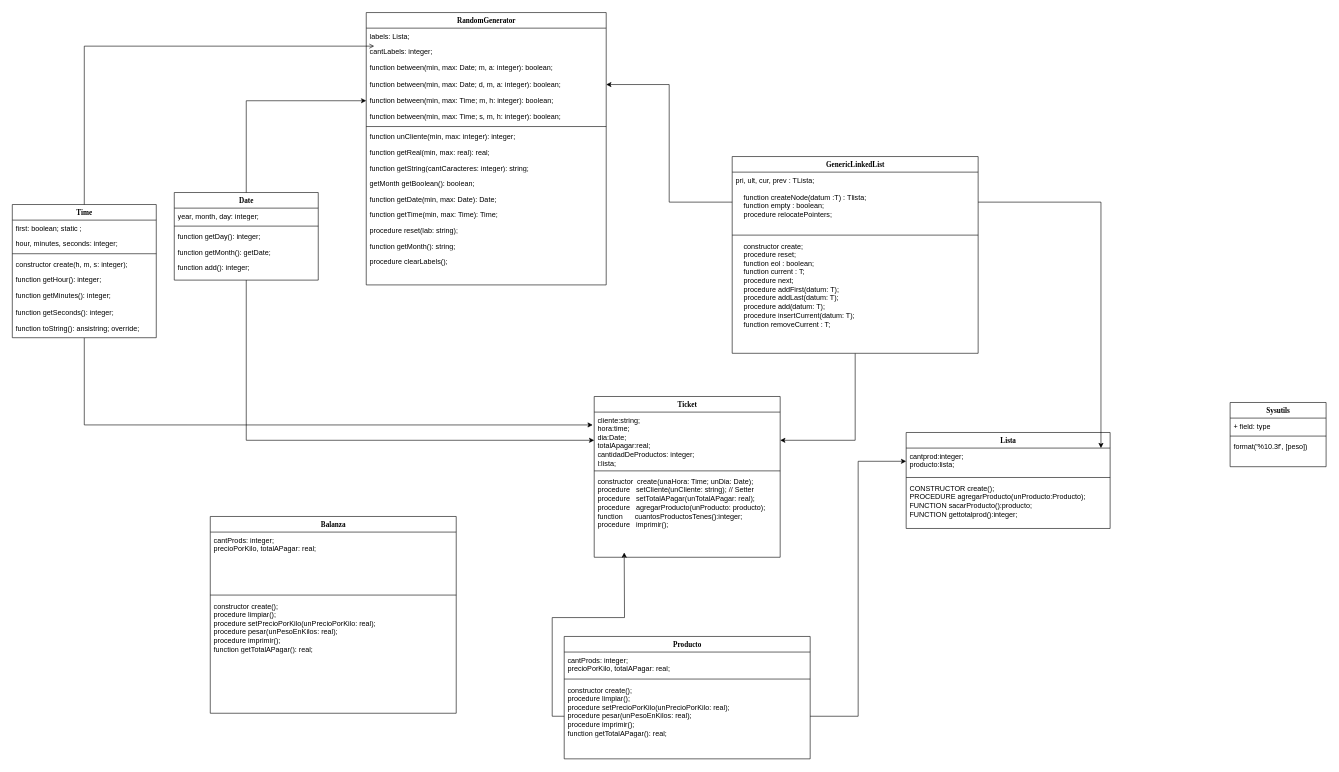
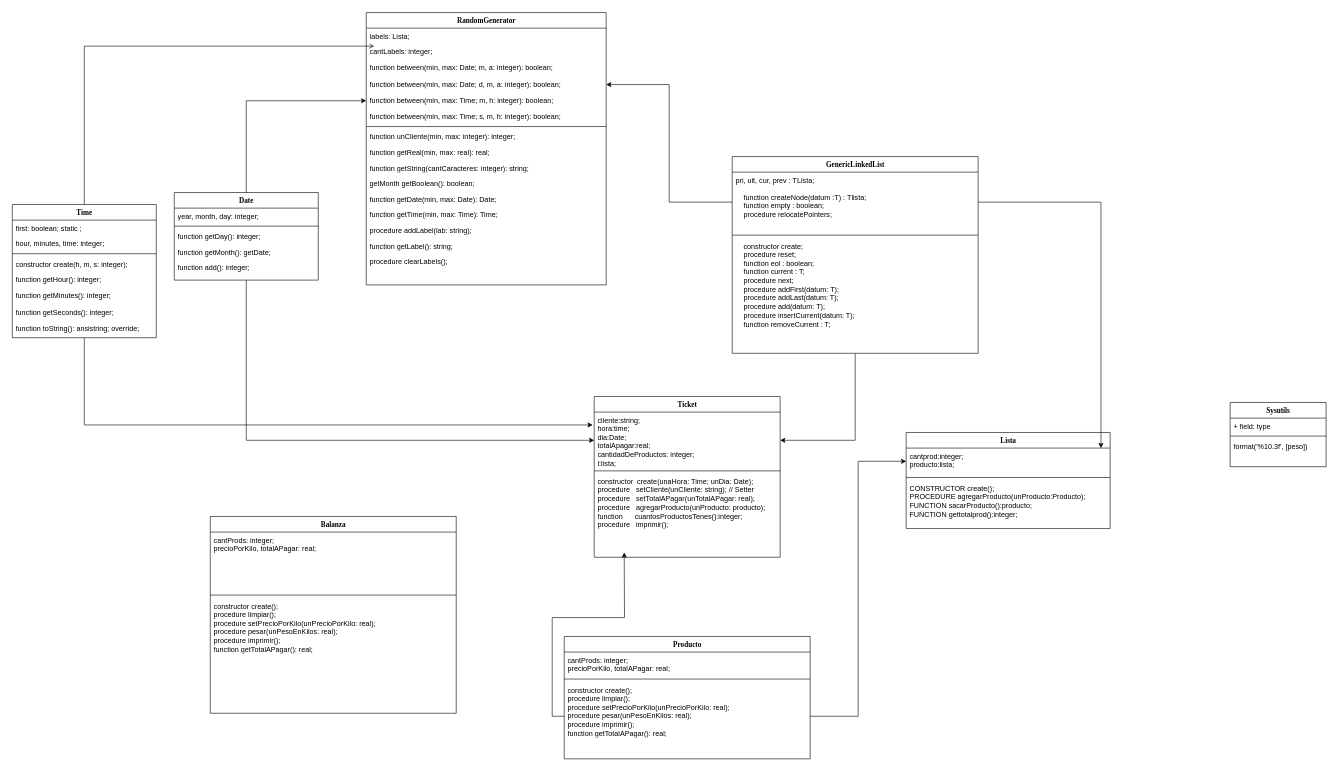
- <mxCell id="42" value="&lt;div&gt;procedure reset(lab: string);&lt;br&gt;&lt;/div&gt;" style="text;html=1;strokeColor=none;fillColor=none;align=left;verticalAlign=top;spacingLeft=4;spacingRight=4;whiteSpace=wrap;overflow=hidden;rotatable=0;points=[[0,0.5],[1,0.5]];portConstraint=eastwest;" vertex="1" parent="28"><mxGeometry y="350" width="400" height="26" as="geometry" /></mxCell>
+ <mxCell id="42" value="&lt;div&gt;procedure addLabel(lab: string);&lt;br&gt;&lt;/div&gt;" style="text;html=1;strokeColor=none;fillColor=none;align=left;verticalAlign=top;spacingLeft=4;spacingRight=4;whiteSpace=wrap;overflow=hidden;rotatable=0;points=[[0,0.5],[1,0.5]];portConstraint=eastwest;" vertex="1" parent="28"><mxGeometry y="350" width="400" height="26" as="geometry" /></mxCell>
- <mxCell id="21" value="&lt;div&gt;&lt;span style=&quot;white-space: normal;&quot;&gt;hour, minutes, seconds: integer;&lt;/span&gt;&lt;/div&gt;&lt;div&gt;&lt;br&gt;&lt;/div&gt;" style="text;html=1;strokeColor=none;fillColor=none;align=left;verticalAlign=top;spacingLeft=4;spacingRight=4;whiteSpace=wrap;overflow=hidden;rotatable=0;points=[[0,0.5],[1,0.5]];portConstraint=eastwest;" vertex="1" parent="19"><mxGeometry y="52" width="240" height="26" as="geometry" /></mxCell>
+ <mxCell id="21" value="&lt;div&gt;&lt;span style=&quot;white-space: normal;&quot;&gt;hour, minutes, time: integer;&lt;/span&gt;&lt;/div&gt;&lt;div&gt;&lt;br&gt;&lt;/div&gt;" style="text;html=1;strokeColor=none;fillColor=none;align=left;verticalAlign=top;spacingLeft=4;spacingRight=4;whiteSpace=wrap;overflow=hidden;rotatable=0;points=[[0,0.5],[1,0.5]];portConstraint=eastwest;" vertex="1" parent="19"><mxGeometry y="52" width="240" height="26" as="geometry" /></mxCell>
- <mxCell id="43" value="&lt;div&gt;function getMonth(): string;&lt;span style=&quot;white-space:pre&quot;&gt;&#09;&lt;/span&gt;&lt;br&gt;&lt;/div&gt;" style="text;html=1;strokeColor=none;fillColor=none;align=left;verticalAlign=top;spacingLeft=4;spacingRight=4;whiteSpace=wrap;overflow=hidden;rotatable=0;points=[[0,0.5],[1,0.5]];portConstraint=eastwest;" vertex="1" parent="28"><mxGeometry y="376" width="400" height="26" as="geometry" /></mxCell>
+ <mxCell id="43" value="&lt;div&gt;function getLabel(): string;&lt;span style=&quot;white-space:pre&quot;&gt;&#09;&lt;/span&gt;&lt;br&gt;&lt;/div&gt;" style="text;html=1;strokeColor=none;fillColor=none;align=left;verticalAlign=top;spacingLeft=4;spacingRight=4;whiteSpace=wrap;overflow=hidden;rotatable=0;points=[[0,0.5],[1,0.5]];portConstraint=eastwest;" vertex="1" parent="28"><mxGeometry y="376" width="400" height="26" as="geometry" /></mxCell>
